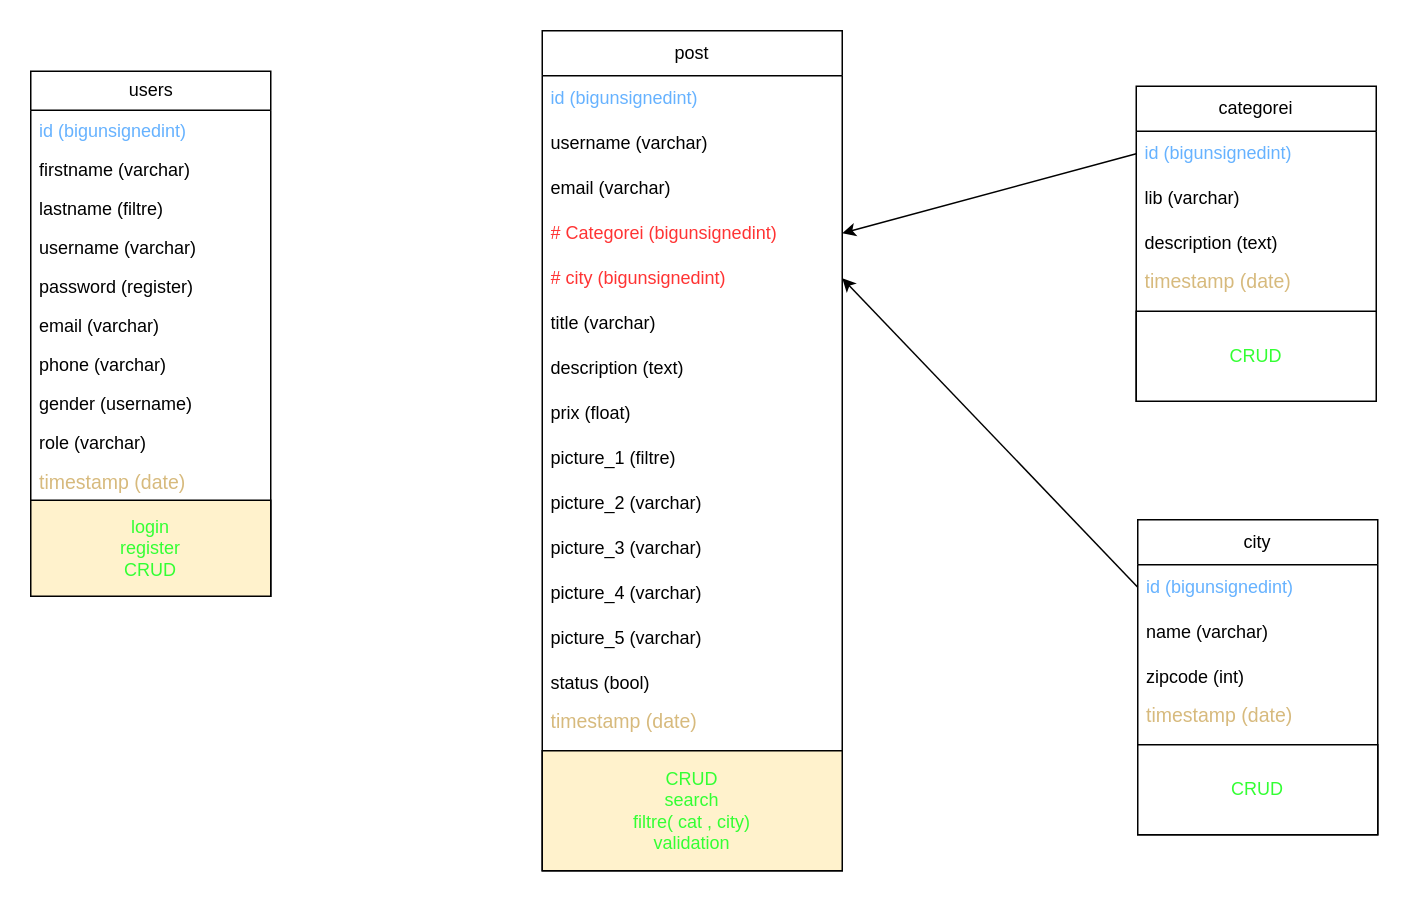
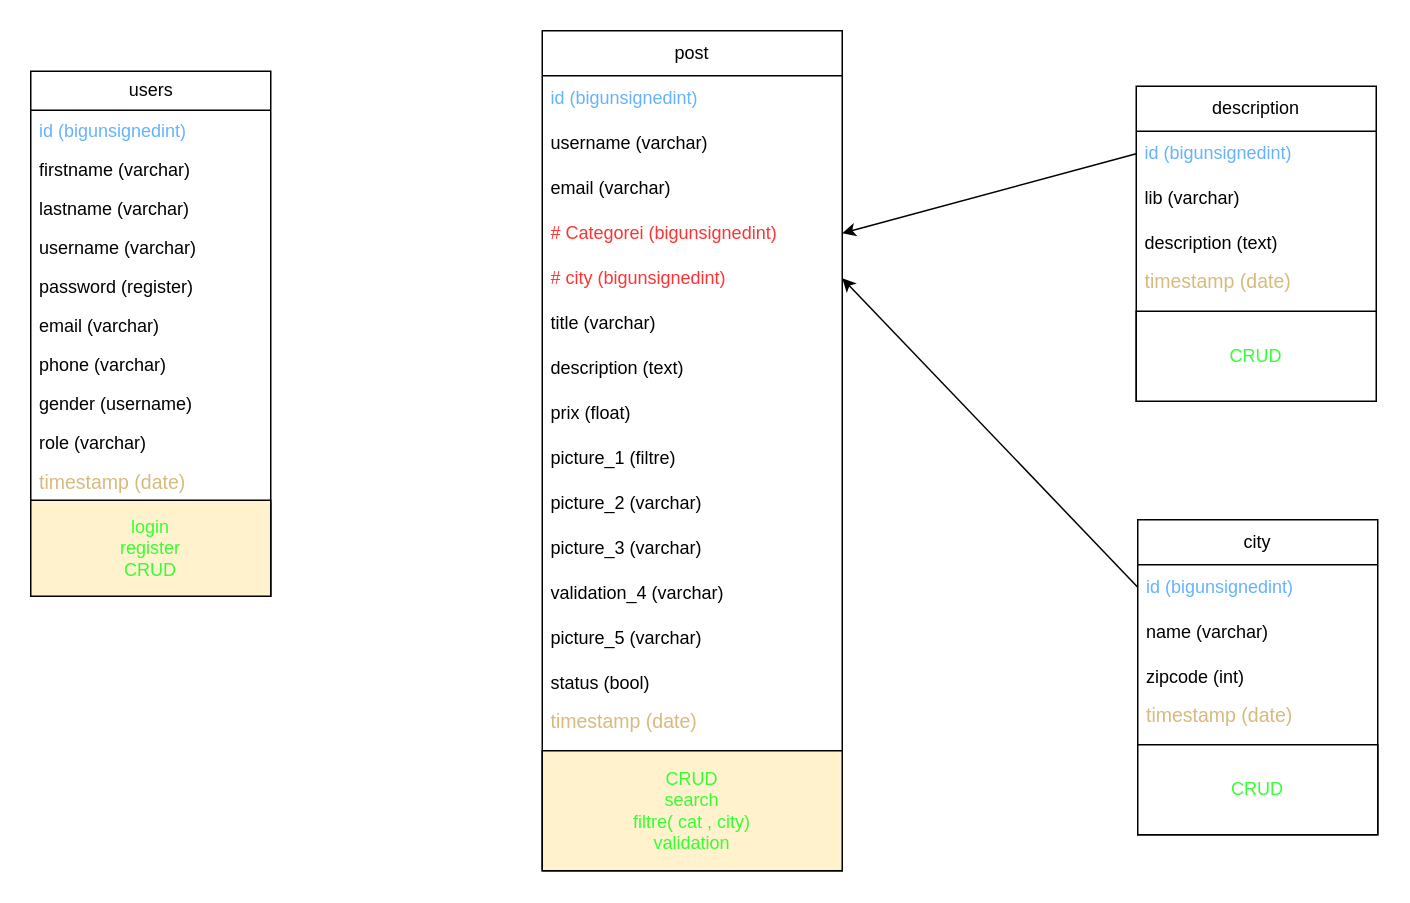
- <mxCell id="14" value="categorei" style="swimlane;fontStyle=0;childLayout=stackLayout;horizontal=1;startSize=30;horizontalStack=0;resizeParent=1;resizeParentMax=0;resizeLast=0;collapsible=1;marginBottom=0;whiteSpace=wrap;html=1;" vertex="1" parent="1"><mxGeometry x="757" y="57" width="160" height="210" as="geometry" /></mxCell>
+ <mxCell id="14" value="description" style="swimlane;fontStyle=0;childLayout=stackLayout;horizontal=1;startSize=30;horizontalStack=0;resizeParent=1;resizeParentMax=0;resizeLast=0;collapsible=1;marginBottom=0;whiteSpace=wrap;html=1;" vertex="1" parent="1"><mxGeometry x="757" y="57" width="160" height="210" as="geometry" /></mxCell>
- <mxCell id="5" value="lastname (filtre)" style="text;strokeColor=none;fillColor=none;align=left;verticalAlign=top;spacingLeft=4;spacingRight=4;overflow=hidden;rotatable=0;points=[[0,0.5],[1,0.5]];portConstraint=eastwest;whiteSpace=wrap;html=1;" parent="2" vertex="1"><mxGeometry y="78" width="160" height="26" as="geometry" /></mxCell>
+ <mxCell id="5" value="lastname (varchar)" style="text;strokeColor=none;fillColor=none;align=left;verticalAlign=top;spacingLeft=4;spacingRight=4;overflow=hidden;rotatable=0;points=[[0,0.5],[1,0.5]];portConstraint=eastwest;whiteSpace=wrap;html=1;" parent="2" vertex="1"><mxGeometry y="78" width="160" height="26" as="geometry" /></mxCell>
- <mxCell id="38" value="picture_4 (varchar)" style="text;strokeColor=none;fillColor=none;align=left;verticalAlign=middle;spacingLeft=4;spacingRight=4;overflow=hidden;points=[[0,0.5],[1,0.5]];portConstraint=eastwest;rotatable=0;whiteSpace=wrap;html=1;" vertex="1" parent="26"><mxGeometry y="360" width="200" height="30" as="geometry" /></mxCell>
+ <mxCell id="38" value="validation_4 (varchar)" style="text;strokeColor=none;fillColor=none;align=left;verticalAlign=middle;spacingLeft=4;spacingRight=4;overflow=hidden;points=[[0,0.5],[1,0.5]];portConstraint=eastwest;rotatable=0;whiteSpace=wrap;html=1;" vertex="1" parent="26"><mxGeometry y="360" width="200" height="30" as="geometry" /></mxCell>
